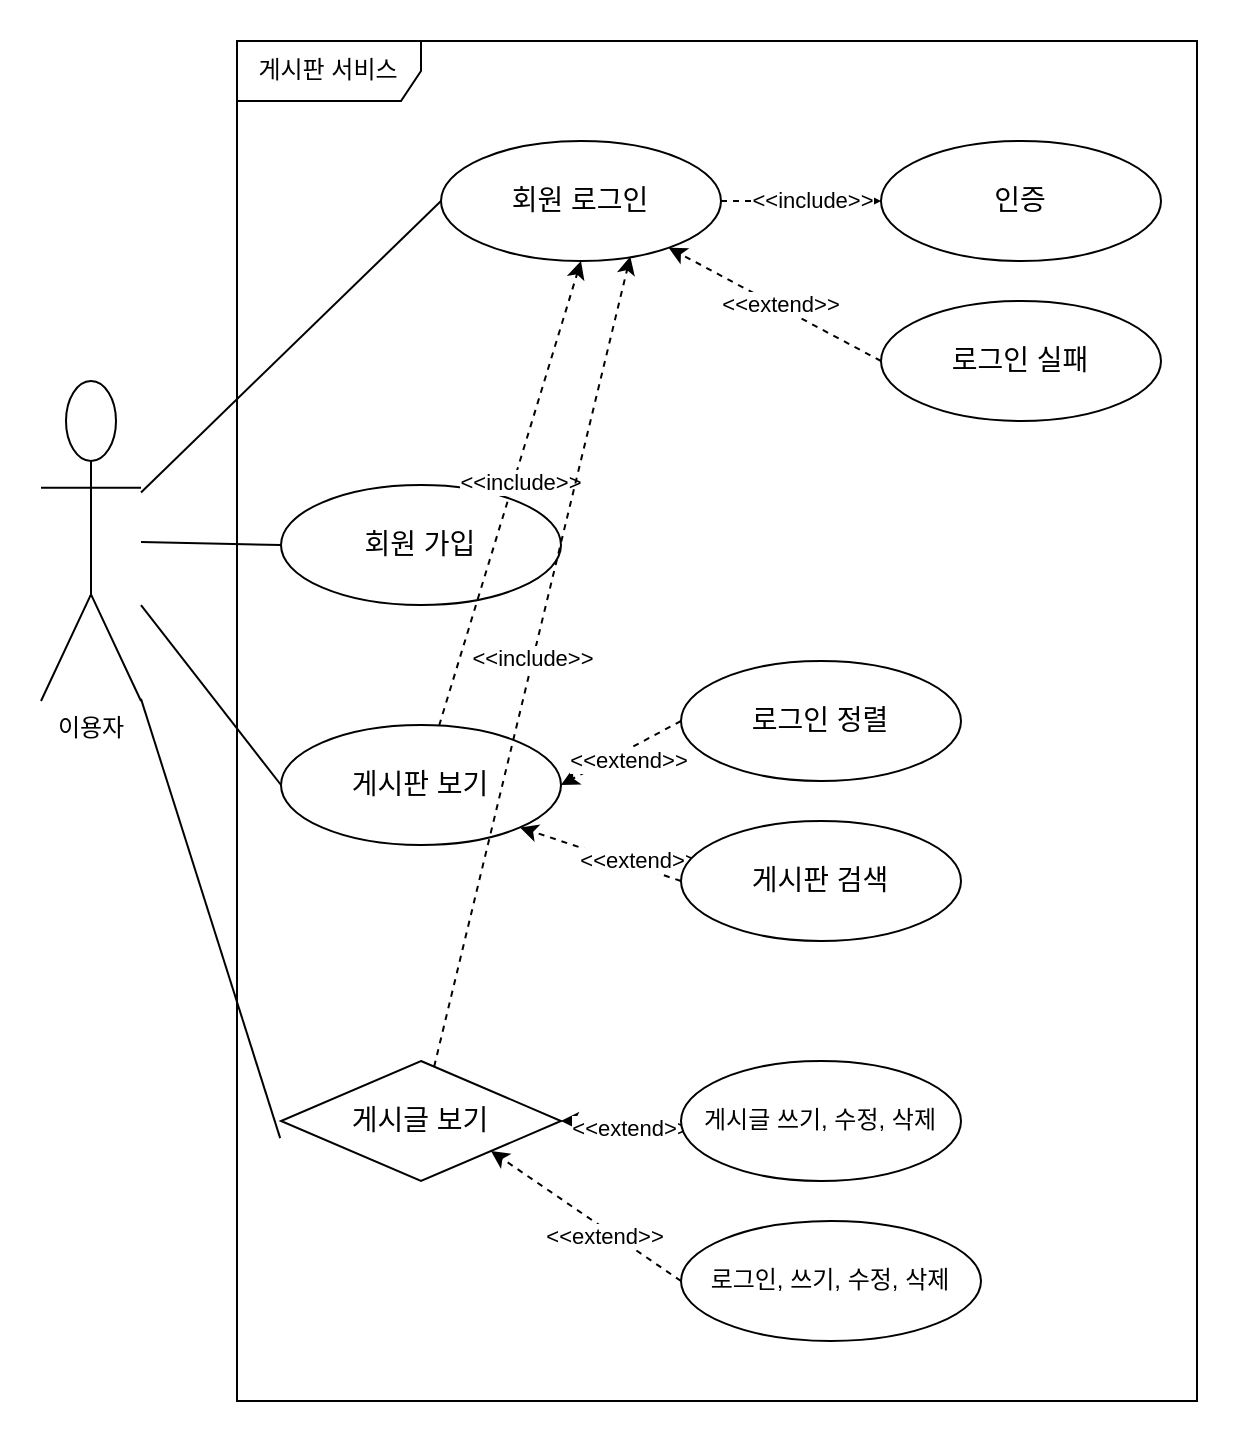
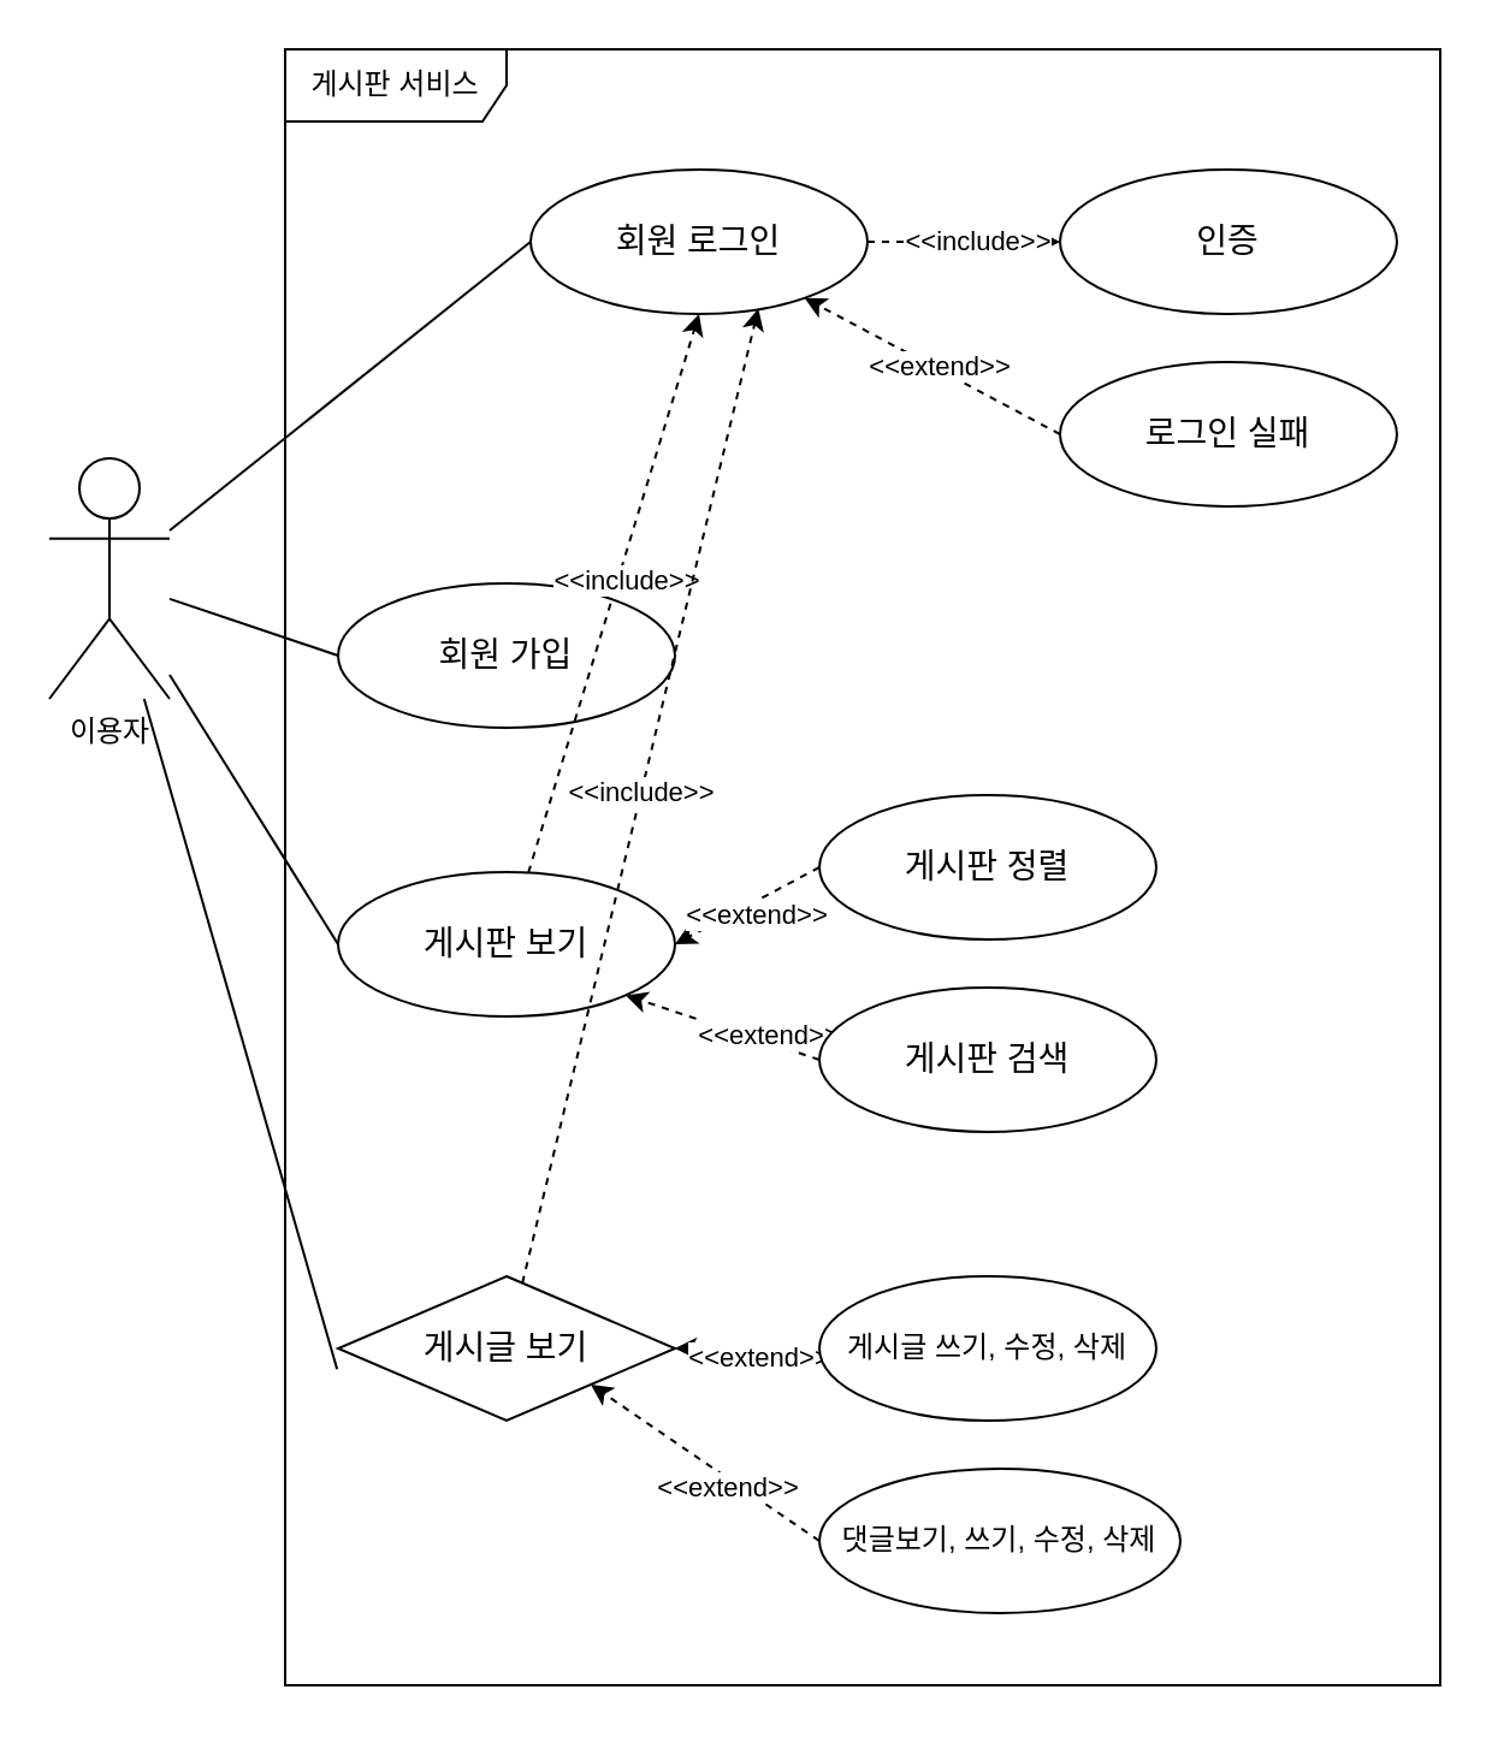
- <mxCell id="5" value="이용자" style="shape=umlActor;verticalLabelPosition=bottom;verticalAlign=top;html=1;outlineConnect=0;" vertex="1" parent="1"><mxGeometry x="20" y="190" width="50" height="160" as="geometry" /></mxCell>
+ <mxCell id="5" value="이용자" style="shape=umlActor;verticalLabelPosition=bottom;verticalAlign=top;html=1;outlineConnect=0;" vertex="1" parent="1"><mxGeometry x="20" y="190" width="50" height="100" as="geometry" /></mxCell>
- <mxCell id="21" value="&lt;font style=&quot;font-size: 14px;&quot;&gt;로그인 정렬&lt;/font&gt;" style="ellipse;whiteSpace=wrap;html=1;" vertex="1" parent="1"><mxGeometry x="340" y="330" width="140" height="60" as="geometry" /></mxCell>
+ <mxCell id="21" value="&lt;font style=&quot;font-size: 14px;&quot;&gt;게시판 정렬&lt;/font&gt;" style="ellipse;whiteSpace=wrap;html=1;" vertex="1" parent="1"><mxGeometry x="340" y="330" width="140" height="60" as="geometry" /></mxCell>
- <mxCell id="30" value="&lt;font style=&quot;font-size: 12px;&quot;&gt;로그인, 쓰기, 수정, 삭제&lt;/font&gt;" style="ellipse;whiteSpace=wrap;html=1;" vertex="1" parent="1"><mxGeometry x="340" y="610" width="150" height="60" as="geometry" /></mxCell>
+ <mxCell id="30" value="&lt;font style=&quot;font-size: 12px;&quot;&gt;댓글보기, 쓰기, 수정, 삭제&lt;/font&gt;" style="ellipse;whiteSpace=wrap;html=1;" vertex="1" parent="1"><mxGeometry x="340" y="610" width="150" height="60" as="geometry" /></mxCell>
